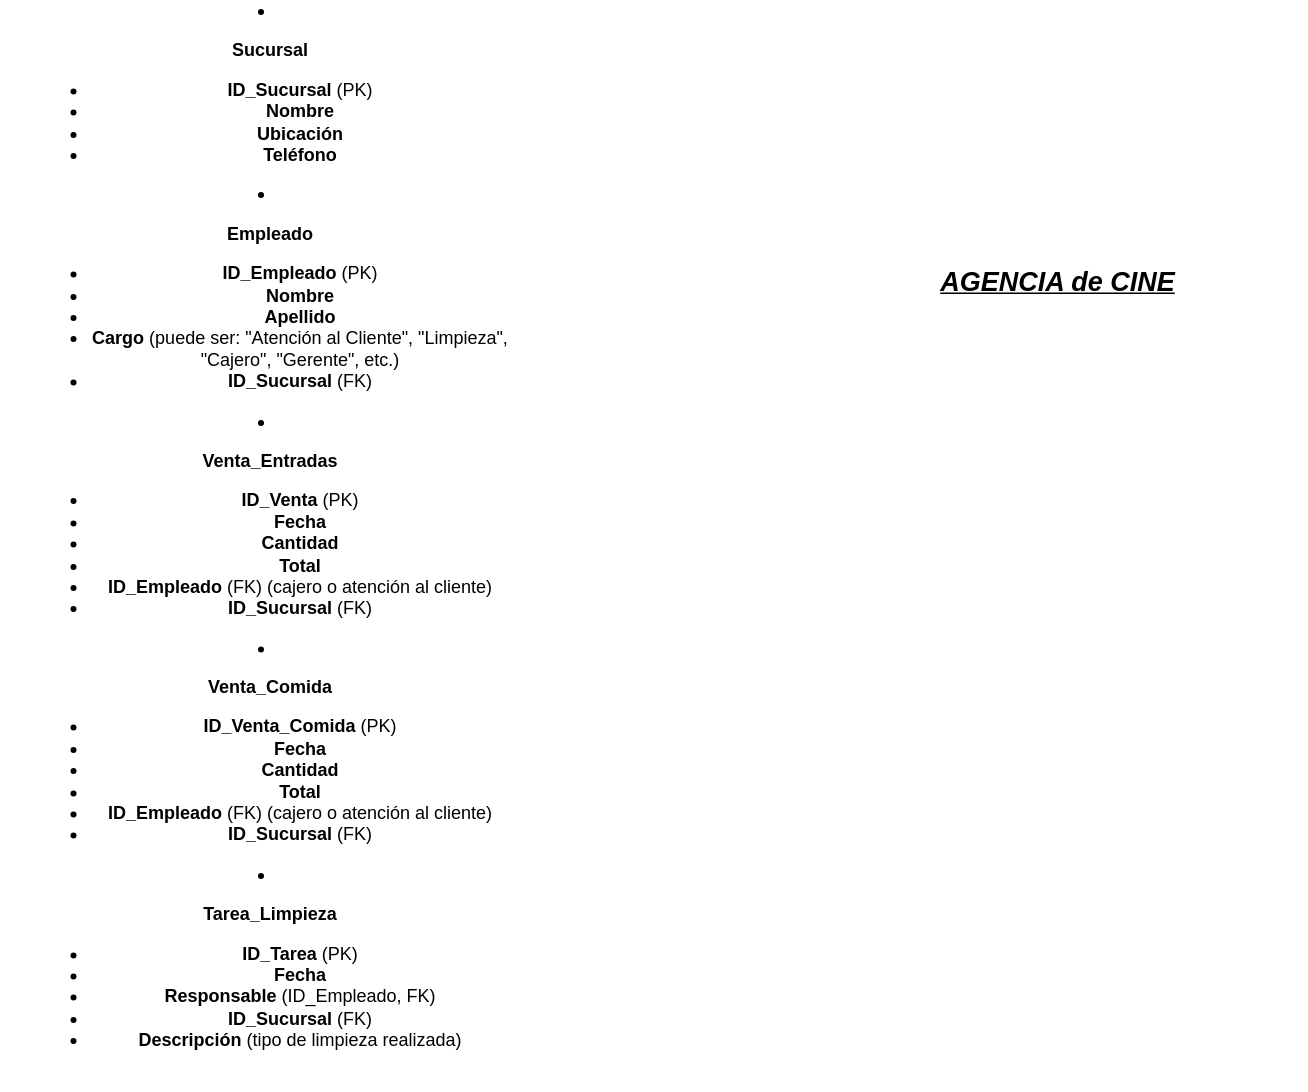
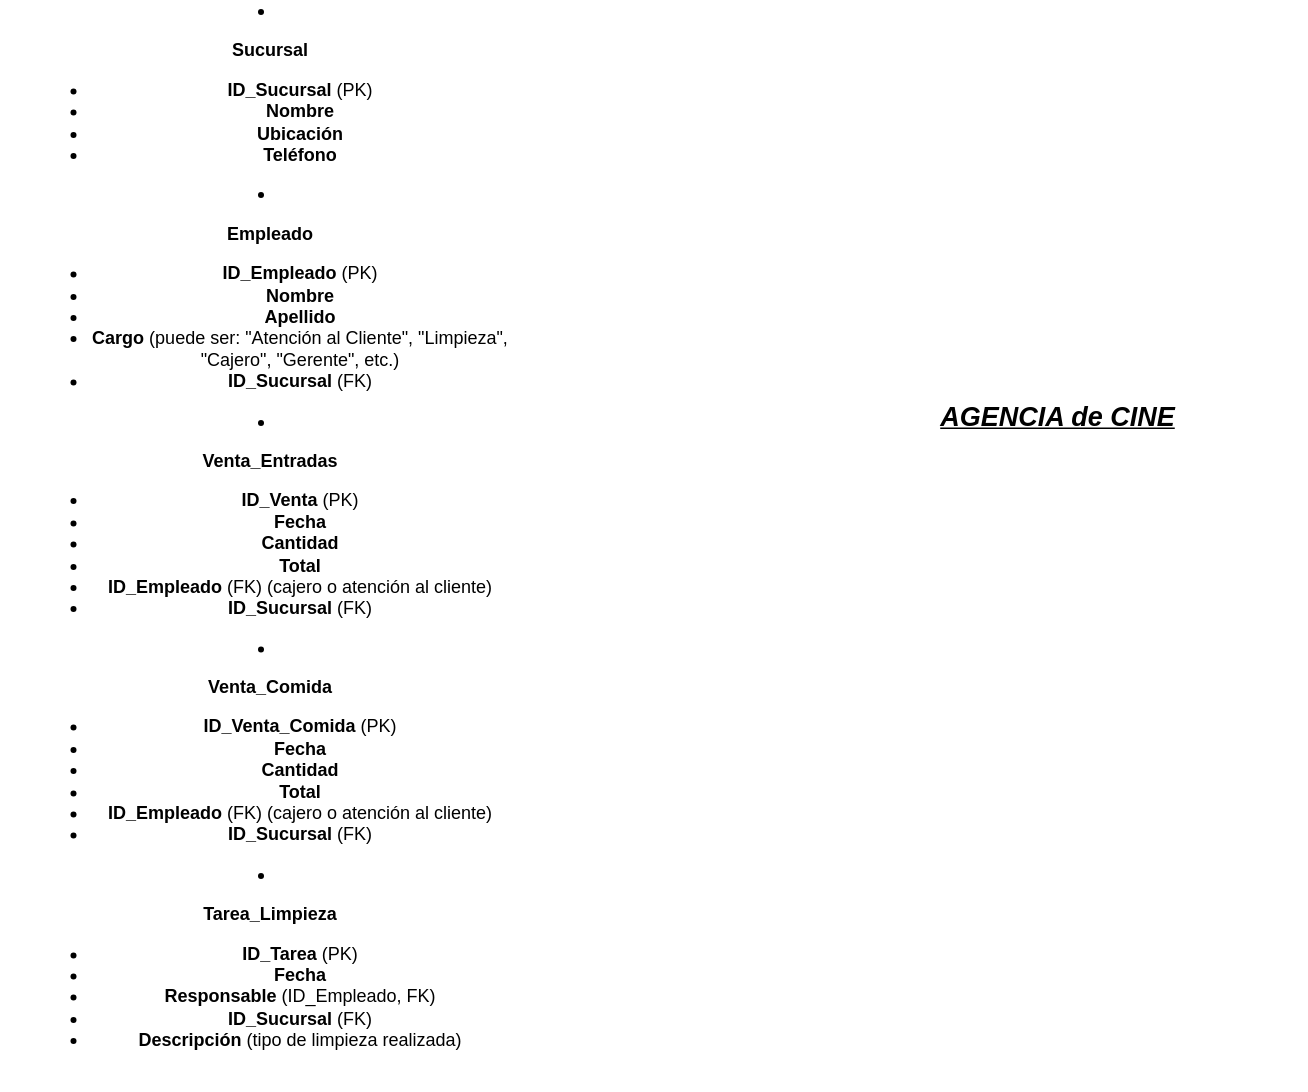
- <mxCell id="2" value="&lt;font style=&quot;font-size: 18px;&quot;&gt;&lt;u&gt;&lt;i&gt;&lt;b&gt;AGENCIA de CINE&lt;/b&gt;&lt;/i&gt;&lt;/u&gt;&lt;/font&gt;" style="text;html=1;align=center;verticalAlign=middle;whiteSpace=wrap;rounded=0;" parent="1" vertex="1"><mxGeometry x="560" y="20" width="290" height="30" as="geometry" /></mxCell>
+ <mxCell id="2" value="&lt;font style=&quot;font-size: 18px;&quot;&gt;&lt;u&gt;&lt;i&gt;&lt;b&gt;AGENCIA de CINE&lt;/b&gt;&lt;/i&gt;&lt;/u&gt;&lt;/font&gt;" style="text;html=1;align=center;verticalAlign=middle;whiteSpace=wrap;rounded=0;" parent="1" vertex="1"><mxGeometry x="560" y="110" width="290" height="30" as="geometry" /></mxCell>
